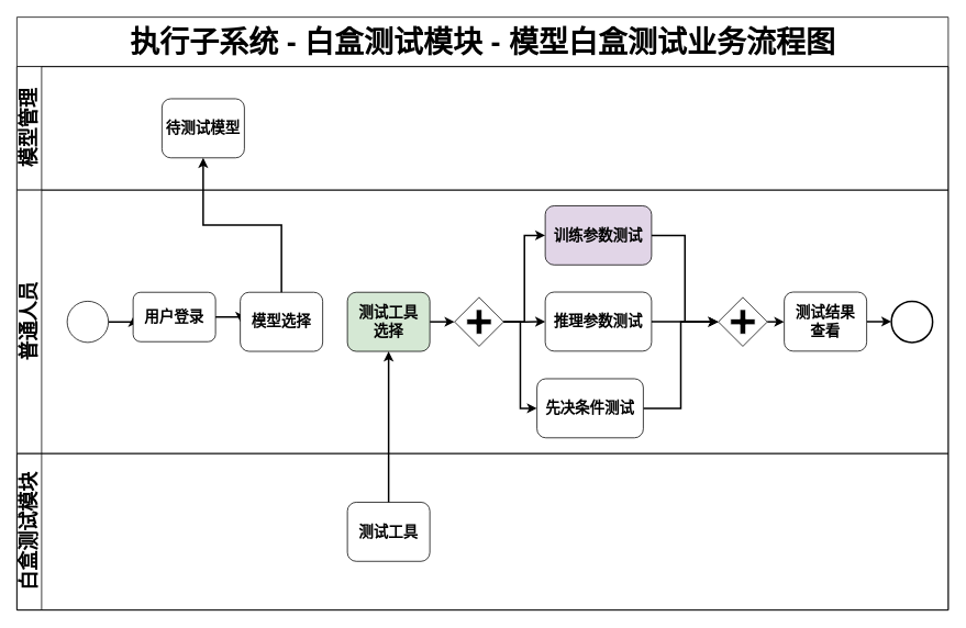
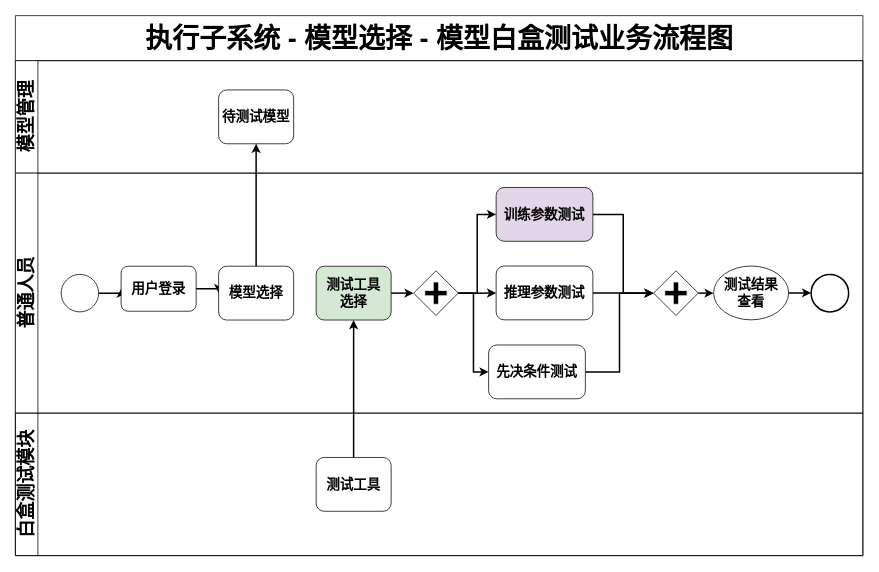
- <mxCell id="2" value="&lt;span style=&quot;font-family: &amp;#34;helvetica&amp;#34;&quot;&gt;&lt;font style=&quot;font-size: 36px&quot;&gt;执行子系统 - 白盒测试模块 - 模型白盒测试业务流程图&lt;/font&gt;&lt;/span&gt;" style="swimlane;html=1;childLayout=stackLayout;horizontal=1;startSize=60;horizontalStack=0;rounded=0;shadow=0;labelBackgroundColor=none;strokeWidth=1;fontFamily=Verdana;fontSize=8;align=center;" parent="1" vertex="1"><mxGeometry x="20" y="20" width="1130" height="720" as="geometry" /></mxCell>
+ <mxCell id="2" value="&lt;span style=&quot;font-family: &amp;#34;helvetica&amp;#34;&quot;&gt;&lt;font style=&quot;font-size: 36px&quot;&gt;执行子系统 - 模型选择 - 模型白盒测试业务流程图&lt;/font&gt;&lt;/span&gt;" style="swimlane;html=1;childLayout=stackLayout;horizontal=1;startSize=60;horizontalStack=0;rounded=0;shadow=0;labelBackgroundColor=none;strokeWidth=1;fontFamily=Verdana;fontSize=8;align=center;" parent="1" vertex="1"><mxGeometry x="20" y="20" width="1130" height="720" as="geometry" /></mxCell>
- <mxCell id="7" value="&lt;span style=&quot;font-size: 18px&quot;&gt;&lt;b&gt;待测试模型&lt;br&gt;&lt;/b&gt;&lt;/span&gt;" style="rounded=1;whiteSpace=wrap;html=1;shadow=0;labelBackgroundColor=none;strokeWidth=1;fontFamily=Verdana;fontSize=8;align=center;" parent="3" vertex="1"><mxGeometry x="176" y="39.12" width="100" height="71.75" as="geometry" /></mxCell>
+ <mxCell id="7" value="&lt;span style=&quot;font-size: 18px&quot;&gt;&lt;b&gt;待测试模型&lt;br&gt;&lt;/b&gt;&lt;/span&gt;" style="rounded=1;whiteSpace=wrap;html=1;shadow=0;labelBackgroundColor=none;strokeWidth=1;fontFamily=Verdana;fontSize=8;align=center;" parent="3" vertex="1"><mxGeometry x="271" y="39.12" width="100" height="71.75" as="geometry" /></mxCell>
- <mxCell id="35" value="&lt;span style=&quot;font-size: 18px&quot;&gt;&lt;b&gt;测试结果&lt;br&gt;查看&lt;br&gt;&lt;/b&gt;&lt;/span&gt;" style="rounded=1;whiteSpace=wrap;html=1;shadow=0;labelBackgroundColor=none;strokeWidth=1;fontFamily=Verdana;fontSize=8;align=center;" parent="8" vertex="1"><mxGeometry x="931" y="123.87" width="100" height="71.75" as="geometry" /></mxCell>
+ <mxCell id="35" value="&lt;span style=&quot;font-size: 18px&quot;&gt;&lt;b&gt;测试结果&lt;br&gt;查看&lt;br&gt;&lt;/b&gt;&lt;/span&gt;" style="ellipse;whiteSpace=wrap;html=1;shadow=0;labelBackgroundColor=none;strokeWidth=1;fontFamily=Verdana;fontSize=8;align=center;" parent="8" vertex="1"><mxGeometry x="931" y="123.87" width="100" height="71.75" as="geometry" /></mxCell>
